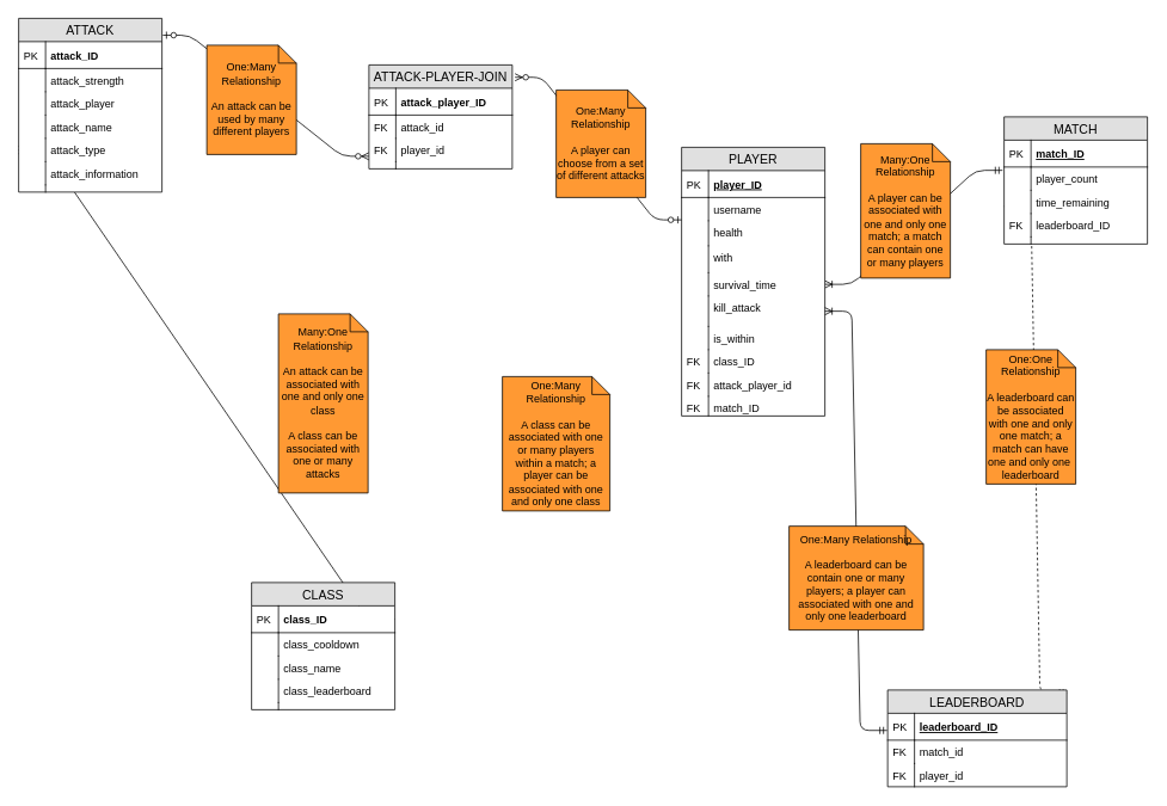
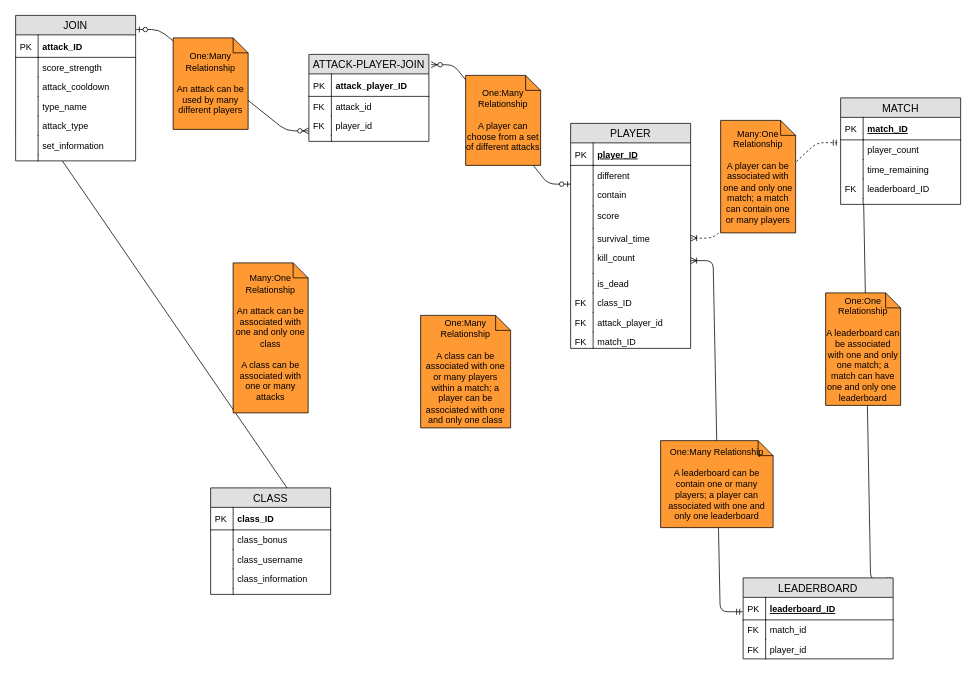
- <mxCell id="64" value="ATTACK" style="swimlane;fontStyle=0;childLayout=stackLayout;horizontal=1;startSize=26;fillColor=#e0e0e0;horizontalStack=0;resizeParent=1;resizeParentMax=0;resizeLast=0;collapsible=1;marginBottom=0;swimlaneFillColor=#ffffff;align=center;fontSize=14;" parent="1" vertex="1"><mxGeometry x="20" y="20" width="160" height="194" as="geometry" /></mxCell>
+ <mxCell id="64" value="JOIN" style="swimlane;fontStyle=0;childLayout=stackLayout;horizontal=1;startSize=26;fillColor=#e0e0e0;horizontalStack=0;resizeParent=1;resizeParentMax=0;resizeLast=0;collapsible=1;marginBottom=0;swimlaneFillColor=#ffffff;align=center;fontSize=14;" parent="1" vertex="1"><mxGeometry x="20" y="20" width="160" height="194" as="geometry" /></mxCell>
- <mxCell id="67" value="attack_strength" style="shape=partialRectangle;top=0;left=0;right=0;bottom=0;align=left;verticalAlign=top;fillColor=none;spacingLeft=34;spacingRight=4;overflow=hidden;rotatable=0;points=[[0,0.5],[1,0.5]];portConstraint=eastwest;dropTarget=0;fontSize=12;" parent="64" vertex="1"><mxGeometry y="56" width="160" height="26" as="geometry" /></mxCell>
+ <mxCell id="67" value="score_strength" style="shape=partialRectangle;top=0;left=0;right=0;bottom=0;align=left;verticalAlign=top;fillColor=none;spacingLeft=34;spacingRight=4;overflow=hidden;rotatable=0;points=[[0,0.5],[1,0.5]];portConstraint=eastwest;dropTarget=0;fontSize=12;" parent="64" vertex="1"><mxGeometry y="56" width="160" height="26" as="geometry" /></mxCell>
- <mxCell id="69" value="attack_player" style="shape=partialRectangle;top=0;left=0;right=0;bottom=0;align=left;verticalAlign=top;fillColor=none;spacingLeft=34;spacingRight=4;overflow=hidden;rotatable=0;points=[[0,0.5],[1,0.5]];portConstraint=eastwest;dropTarget=0;fontSize=12;" parent="64" vertex="1"><mxGeometry y="82" width="160" height="26" as="geometry" /></mxCell>
+ <mxCell id="69" value="attack_cooldown" style="shape=partialRectangle;top=0;left=0;right=0;bottom=0;align=left;verticalAlign=top;fillColor=none;spacingLeft=34;spacingRight=4;overflow=hidden;rotatable=0;points=[[0,0.5],[1,0.5]];portConstraint=eastwest;dropTarget=0;fontSize=12;" parent="64" vertex="1"><mxGeometry y="82" width="160" height="26" as="geometry" /></mxCell>
- <mxCell id="71" value="attack_name" style="shape=partialRectangle;top=0;left=0;right=0;bottom=0;align=left;verticalAlign=top;fillColor=none;spacingLeft=34;spacingRight=4;overflow=hidden;rotatable=0;points=[[0,0.5],[1,0.5]];portConstraint=eastwest;dropTarget=0;fontSize=12;" parent="64" vertex="1"><mxGeometry y="108" width="160" height="26" as="geometry" /></mxCell>
+ <mxCell id="71" value="type_name" style="shape=partialRectangle;top=0;left=0;right=0;bottom=0;align=left;verticalAlign=top;fillColor=none;spacingLeft=34;spacingRight=4;overflow=hidden;rotatable=0;points=[[0,0.5],[1,0.5]];portConstraint=eastwest;dropTarget=0;fontSize=12;" parent="64" vertex="1"><mxGeometry y="108" width="160" height="26" as="geometry" /></mxCell>
- <mxCell id="75" value="attack_information" style="shape=partialRectangle;top=0;left=0;right=0;bottom=0;align=left;verticalAlign=top;fillColor=none;spacingLeft=34;spacingRight=4;overflow=hidden;rotatable=0;points=[[0,0.5],[1,0.5]];portConstraint=eastwest;dropTarget=0;fontSize=12;" parent="64" vertex="1"><mxGeometry y="160" width="160" height="26" as="geometry" /></mxCell>
+ <mxCell id="75" value="set_information" style="shape=partialRectangle;top=0;left=0;right=0;bottom=0;align=left;verticalAlign=top;fillColor=none;spacingLeft=34;spacingRight=4;overflow=hidden;rotatable=0;points=[[0,0.5],[1,0.5]];portConstraint=eastwest;dropTarget=0;fontSize=12;" parent="64" vertex="1"><mxGeometry y="160" width="160" height="26" as="geometry" /></mxCell>
- <mxCell id="2" value="" style="edgeStyle=entityRelationEdgeStyle;fontSize=12;html=1;endArrow=ERmandOne;startArrow=ERoneToMany;entryX=-0.011;entryY=0.143;entryDx=0;entryDy=0;entryPerimeter=0;exitX=1;exitY=0.5;exitDx=0;exitDy=0;" parent="1" source="19" target="55" edge="1"><mxGeometry width="100" height="100" relative="1" as="geometry"><mxPoint x="920" y="379" as="sourcePoint" /><mxPoint x="1240" y="580" as="targetPoint" /></mxGeometry></mxCell>
+ <mxCell id="2" value="" style="edgeStyle=entityRelationEdgeStyle;fontSize=12;html=1;endArrow=ERmandOne;startArrow=ERoneToMany;entryX=-0.011;entryY=0.143;entryDx=0;entryDy=0;entryPerimeter=0;exitX=1;exitY=0.5;exitDx=0;exitDy=0;dashed=1;" parent="1" source="19" target="55" edge="1"><mxGeometry width="100" height="100" relative="1" as="geometry"><mxPoint x="920" y="379" as="sourcePoint" /><mxPoint x="1240" y="580" as="targetPoint" /></mxGeometry></mxCell>
- <mxCell id="13" value="username" style="shape=partialRectangle;top=0;left=0;right=0;bottom=0;align=left;verticalAlign=top;fillColor=none;spacingLeft=34;spacingRight=4;overflow=hidden;rotatable=0;points=[[0,0.5],[1,0.5]];portConstraint=eastwest;dropTarget=0;fontSize=12;" parent="10" vertex="1"><mxGeometry y="56" width="160" height="26" as="geometry" /></mxCell>
+ <mxCell id="13" value="different" style="shape=partialRectangle;top=0;left=0;right=0;bottom=0;align=left;verticalAlign=top;fillColor=none;spacingLeft=34;spacingRight=4;overflow=hidden;rotatable=0;points=[[0,0.5],[1,0.5]];portConstraint=eastwest;dropTarget=0;fontSize=12;" parent="10" vertex="1"><mxGeometry y="56" width="160" height="26" as="geometry" /></mxCell>
- <mxCell id="15" value="health" style="shape=partialRectangle;top=0;left=0;right=0;bottom=0;align=left;verticalAlign=top;fillColor=none;spacingLeft=34;spacingRight=4;overflow=hidden;rotatable=0;points=[[0,0.5],[1,0.5]];portConstraint=eastwest;dropTarget=0;fontSize=12;" parent="10" vertex="1"><mxGeometry y="82" width="160" height="28" as="geometry" /></mxCell>
+ <mxCell id="15" value="contain" style="shape=partialRectangle;top=0;left=0;right=0;bottom=0;align=left;verticalAlign=top;fillColor=none;spacingLeft=34;spacingRight=4;overflow=hidden;rotatable=0;points=[[0,0.5],[1,0.5]];portConstraint=eastwest;dropTarget=0;fontSize=12;" parent="10" vertex="1"><mxGeometry y="82" width="160" height="28" as="geometry" /></mxCell>
- <mxCell id="17" value="with&#10;" style="shape=partialRectangle;top=0;left=0;right=0;bottom=0;align=left;verticalAlign=top;fillColor=none;spacingLeft=34;spacingRight=4;overflow=hidden;rotatable=0;points=[[0,0.5],[1,0.5]];portConstraint=eastwest;dropTarget=0;fontSize=12;" parent="10" vertex="1"><mxGeometry y="110" width="160" height="30" as="geometry" /></mxCell>
+ <mxCell id="17" value="score&#10;" style="shape=partialRectangle;top=0;left=0;right=0;bottom=0;align=left;verticalAlign=top;fillColor=none;spacingLeft=34;spacingRight=4;overflow=hidden;rotatable=0;points=[[0,0.5],[1,0.5]];portConstraint=eastwest;dropTarget=0;fontSize=12;" parent="10" vertex="1"><mxGeometry y="110" width="160" height="30" as="geometry" /></mxCell>
- <mxCell id="21" value="kill_attack" style="shape=partialRectangle;top=0;left=0;right=0;bottom=0;align=left;verticalAlign=top;fillColor=none;spacingLeft=34;spacingRight=4;overflow=hidden;rotatable=0;points=[[0,0.5],[1,0.5]];portConstraint=eastwest;dropTarget=0;fontSize=12;" parent="10" vertex="1"><mxGeometry y="166" width="160" height="34" as="geometry" /></mxCell>
+ <mxCell id="21" value="kill_count" style="shape=partialRectangle;top=0;left=0;right=0;bottom=0;align=left;verticalAlign=top;fillColor=none;spacingLeft=34;spacingRight=4;overflow=hidden;rotatable=0;points=[[0,0.5],[1,0.5]];portConstraint=eastwest;dropTarget=0;fontSize=12;" parent="10" vertex="1"><mxGeometry y="166" width="160" height="34" as="geometry" /></mxCell>
- <mxCell id="23" value="is_within" style="shape=partialRectangle;top=0;left=0;right=0;bottom=0;align=left;verticalAlign=top;fillColor=none;spacingLeft=34;spacingRight=4;overflow=hidden;rotatable=0;points=[[0,0.5],[1,0.5]];portConstraint=eastwest;dropTarget=0;fontSize=12;" parent="10" vertex="1"><mxGeometry y="200" width="160" height="26" as="geometry" /></mxCell>
+ <mxCell id="23" value="is_dead" style="shape=partialRectangle;top=0;left=0;right=0;bottom=0;align=left;verticalAlign=top;fillColor=none;spacingLeft=34;spacingRight=4;overflow=hidden;rotatable=0;points=[[0,0.5],[1,0.5]];portConstraint=eastwest;dropTarget=0;fontSize=12;" parent="10" vertex="1"><mxGeometry y="200" width="160" height="26" as="geometry" /></mxCell>
- <mxCell id="6" value="" style="edgeStyle=entityRelationEdgeStyle;fontSize=12;html=1;endArrow=ERmandOne;startArrow=ERmandOne;exitX=1;exitY=0.03;exitDx=0;exitDy=0;exitPerimeter=0;entryX=0;entryY=0.692;entryDx=0;entryDy=0;entryPerimeter=0;dashed=1;" parent="1" source="45" target="57" edge="1"><mxGeometry width="100" height="100" relative="1" as="geometry"><mxPoint x="610" y="911" as="sourcePoint" /><mxPoint x="1030" y="580" as="targetPoint" /></mxGeometry></mxCell>
+ <mxCell id="6" value="" style="edgeStyle=entityRelationEdgeStyle;fontSize=12;html=1;endArrow=ERmandOne;startArrow=ERmandOne;exitX=1;exitY=0.03;exitDx=0;exitDy=0;exitPerimeter=0;entryX=0;entryY=0.692;entryDx=0;entryDy=0;entryPerimeter=0;" parent="1" source="45" target="57" edge="1"><mxGeometry width="100" height="100" relative="1" as="geometry"><mxPoint x="610" y="911" as="sourcePoint" /><mxPoint x="1030" y="580" as="targetPoint" /></mxGeometry></mxCell>
- <mxCell id="37" value="class_cooldown" style="shape=partialRectangle;top=0;left=0;right=0;bottom=0;align=left;verticalAlign=top;fillColor=none;spacingLeft=34;spacingRight=4;overflow=hidden;rotatable=0;points=[[0,0.5],[1,0.5]];portConstraint=eastwest;dropTarget=0;fontSize=12;" parent="34" vertex="1"><mxGeometry y="56" width="160" height="26" as="geometry" /></mxCell>
+ <mxCell id="37" value="class_bonus" style="shape=partialRectangle;top=0;left=0;right=0;bottom=0;align=left;verticalAlign=top;fillColor=none;spacingLeft=34;spacingRight=4;overflow=hidden;rotatable=0;points=[[0,0.5],[1,0.5]];portConstraint=eastwest;dropTarget=0;fontSize=12;" parent="34" vertex="1"><mxGeometry y="56" width="160" height="26" as="geometry" /></mxCell>
- <mxCell id="39" value="class_name" style="shape=partialRectangle;top=0;left=0;right=0;bottom=0;align=left;verticalAlign=top;fillColor=none;spacingLeft=34;spacingRight=4;overflow=hidden;rotatable=0;points=[[0,0.5],[1,0.5]];portConstraint=eastwest;dropTarget=0;fontSize=12;" parent="34" vertex="1"><mxGeometry y="82" width="160" height="26" as="geometry" /></mxCell>
+ <mxCell id="39" value="class_username" style="shape=partialRectangle;top=0;left=0;right=0;bottom=0;align=left;verticalAlign=top;fillColor=none;spacingLeft=34;spacingRight=4;overflow=hidden;rotatable=0;points=[[0,0.5],[1,0.5]];portConstraint=eastwest;dropTarget=0;fontSize=12;" parent="34" vertex="1"><mxGeometry y="82" width="160" height="26" as="geometry" /></mxCell>
- <mxCell id="41" value="class_leaderboard" style="shape=partialRectangle;top=0;left=0;right=0;bottom=0;align=left;verticalAlign=top;fillColor=none;spacingLeft=34;spacingRight=4;overflow=hidden;rotatable=0;points=[[0,0.5],[1,0.5]];portConstraint=eastwest;dropTarget=0;fontSize=12;" parent="34" vertex="1"><mxGeometry y="108" width="160" height="26" as="geometry" /></mxCell>
+ <mxCell id="41" value="class_information" style="shape=partialRectangle;top=0;left=0;right=0;bottom=0;align=left;verticalAlign=top;fillColor=none;spacingLeft=34;spacingRight=4;overflow=hidden;rotatable=0;points=[[0,0.5],[1,0.5]];portConstraint=eastwest;dropTarget=0;fontSize=12;" parent="34" vertex="1"><mxGeometry y="108" width="160" height="26" as="geometry" /></mxCell>
